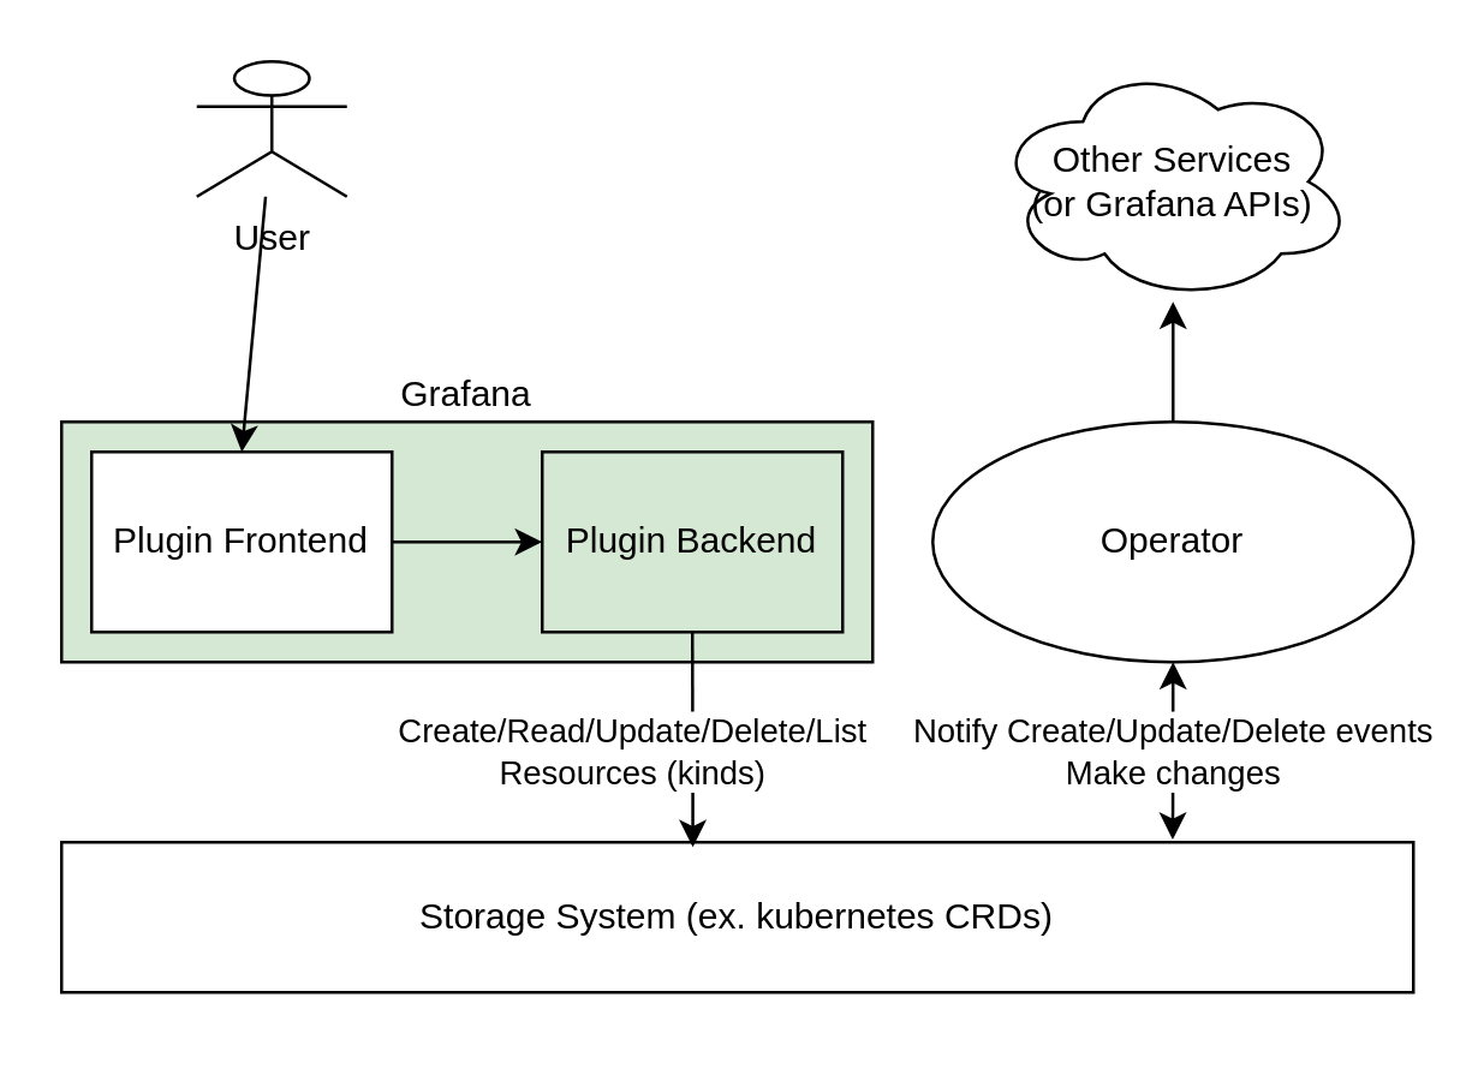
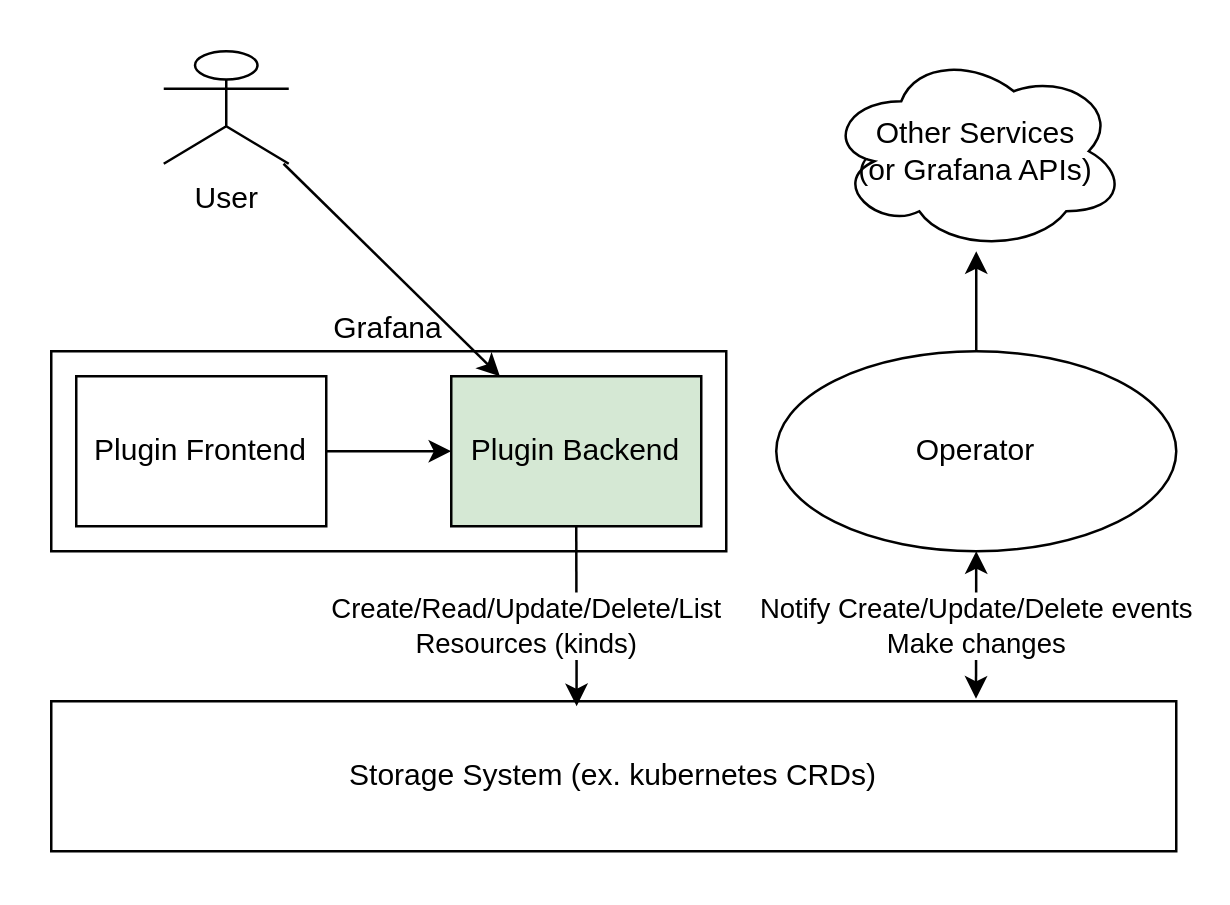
- <mxCell id="9" value="" style="endArrow=classic;html=1;rounded=0;entryX=0.5;entryY=0;entryDx=0;entryDy=0;" edge="1" parent="1" source="8" target="5"><mxGeometry width="50" height="50" relative="1" as="geometry"><mxPoint x="-80" y="340" as="sourcePoint" /><mxPoint x="-30" y="290" as="targetPoint" /></mxGeometry></mxCell>
+ <mxCell id="9" value="" style="endArrow=classic;html=1;rounded=0;" edge="1" parent="1" source="8" target="4"><mxGeometry width="50" height="50" relative="1" as="geometry"><mxPoint x="-80" y="340" as="sourcePoint" /><mxPoint x="-30" y="290" as="targetPoint" /></mxGeometry></mxCell>
- <mxCell id="2" value="Grafana" style="rounded=0;whiteSpace=wrap;html=1;labelPosition=center;verticalLabelPosition=top;align=center;verticalAlign=bottom;fillColor=#d5e8d4;" vertex="1" parent="1"><mxGeometry x="20" y="140" width="270" height="80" as="geometry" /></mxCell>
+ <mxCell id="2" value="Grafana" style="rounded=0;whiteSpace=wrap;html=1;labelPosition=center;verticalLabelPosition=top;align=center;verticalAlign=bottom;" vertex="1" parent="1"><mxGeometry x="20" y="140" width="270" height="80" as="geometry" /></mxCell>
- <mxCell id="6" value="Storage System (ex. kubernetes CRDs)" style="rounded=0;whiteSpace=wrap;html=1;" vertex="1" parent="1"><mxGeometry x="20" y="280" width="450" height="50" as="geometry" /></mxCell>
+ <mxCell id="6" value="Storage System (ex. kubernetes CRDs)" style="rounded=0;whiteSpace=wrap;html=1;" vertex="1" parent="1"><mxGeometry x="20" y="280" width="450" height="60" as="geometry" /></mxCell>
